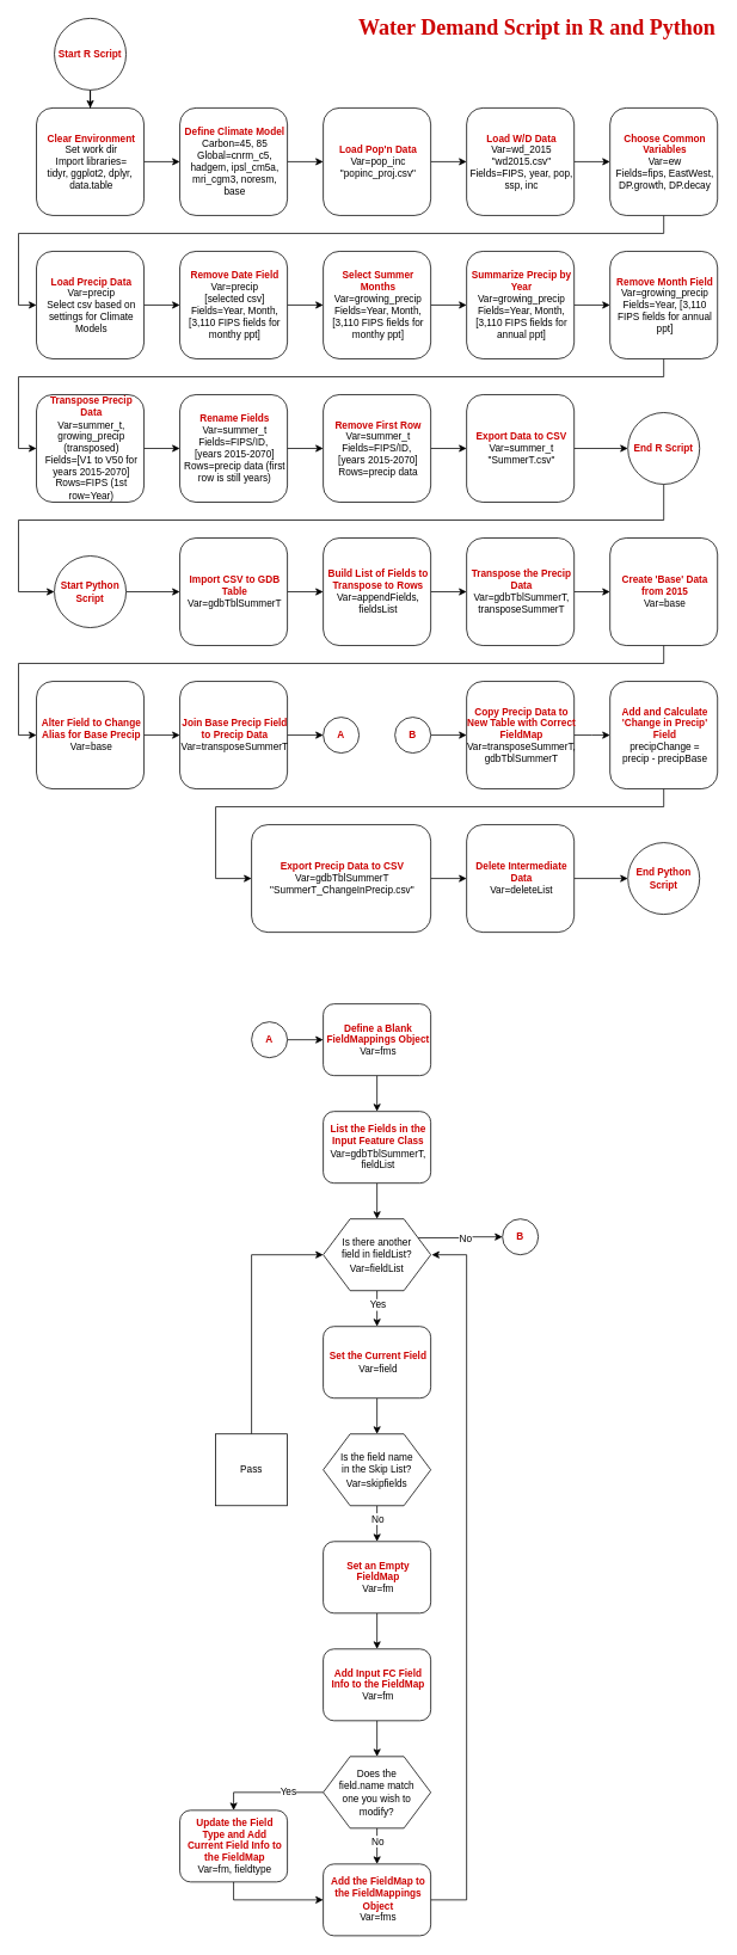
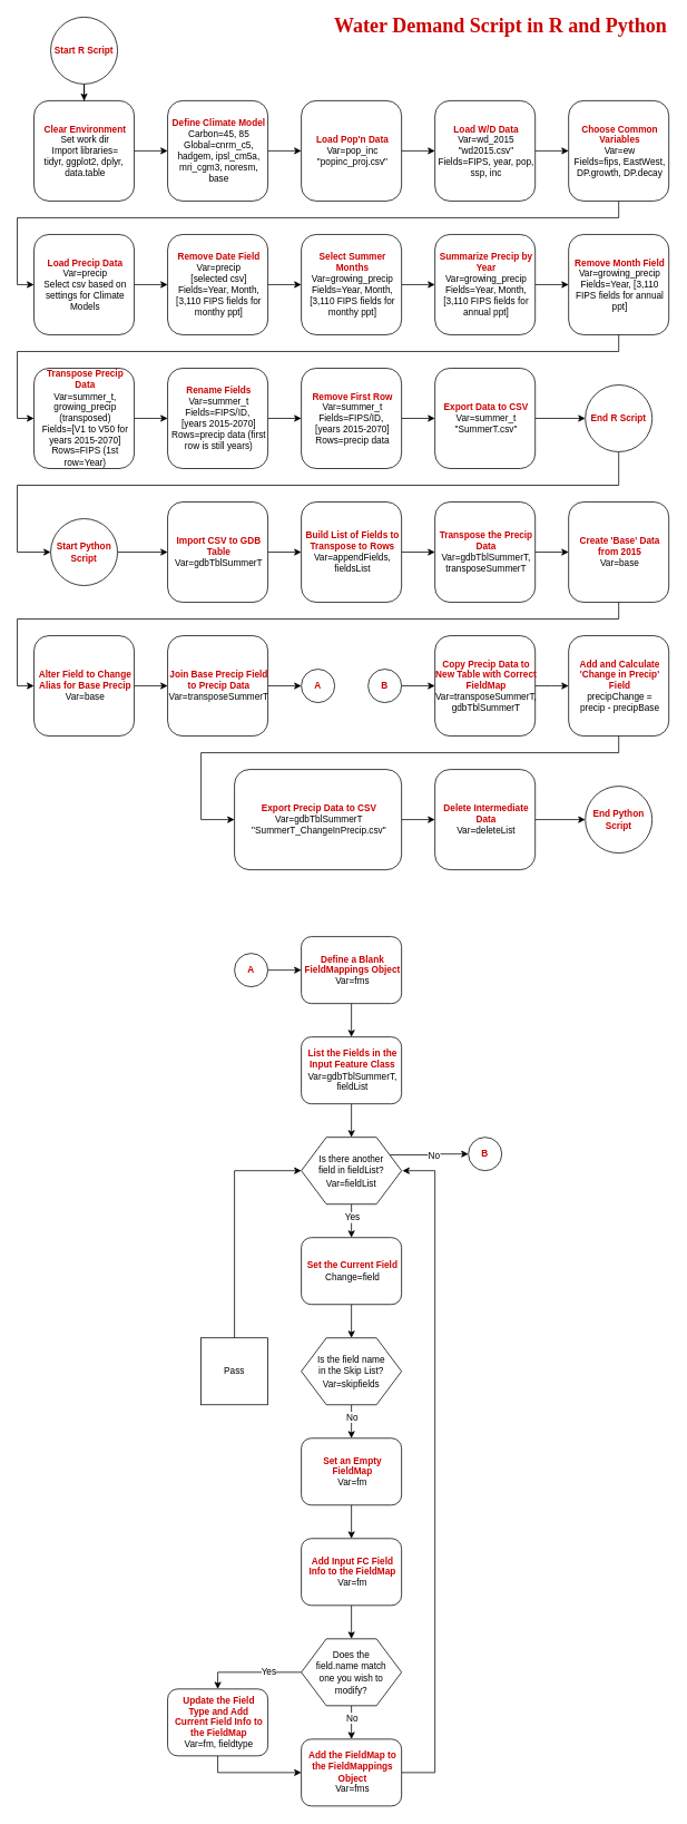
- <mxCell id="71" value="&lt;b&gt;&lt;font color=&quot;#cc0000&quot;&gt;Set the Current Field&lt;/font&gt;&lt;/b&gt;&lt;br&gt;Var=field" style="rounded=1;whiteSpace=wrap;html=1;perimeterSpacing=0;spacing=0;fontSize=11;spacingTop=1;spacingLeft=4;spacingBottom=1;spacingRight=1;" parent="1" vertex="1"><mxGeometry x="360" y="1480" width="120" height="80" as="geometry" /></mxCell>
+ <mxCell id="71" value="&lt;b&gt;&lt;font color=&quot;#cc0000&quot;&gt;Set the Current Field&lt;/font&gt;&lt;/b&gt;&lt;br&gt;Change=field" style="rounded=1;whiteSpace=wrap;html=1;perimeterSpacing=0;spacing=0;fontSize=11;spacingTop=1;spacingLeft=4;spacingBottom=1;spacingRight=1;" parent="1" vertex="1"><mxGeometry x="360" y="1480" width="120" height="80" as="geometry" /></mxCell>
